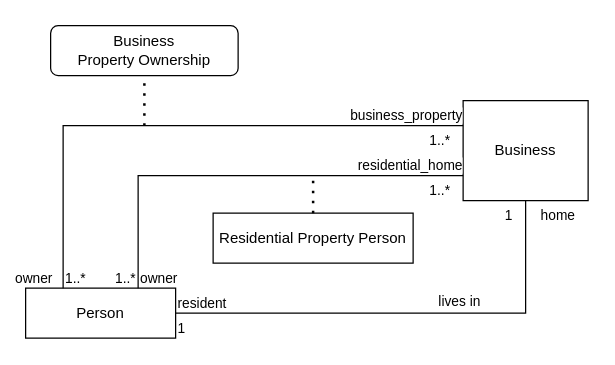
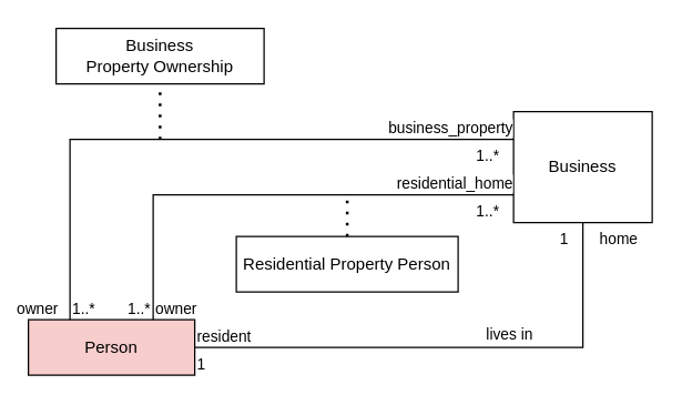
- <mxCell id="19" value="Business&lt;div&gt;Property Ownership&lt;/div&gt;" style="whiteSpace=wrap;html=1;align=center;rounded=1;" vertex="1" parent="1"><mxGeometry x="40" y="20" width="150" height="40" as="geometry" /></mxCell>
+ <mxCell id="19" value="Business&lt;div&gt;Property Ownership&lt;/div&gt;" style="whiteSpace=wrap;html=1;align=center;" vertex="1" parent="1"><mxGeometry x="40" y="20" width="150" height="40" as="geometry" /></mxCell>
- <mxCell id="2" value="Person" style="whiteSpace=wrap;html=1;align=center;" vertex="1" parent="1"><mxGeometry x="20" y="230" width="120" height="40" as="geometry" /></mxCell>
+ <mxCell id="2" value="Person" style="whiteSpace=wrap;html=1;align=center;fillColor=#f8cecc;" vertex="1" parent="1"><mxGeometry x="20" y="230" width="120" height="40" as="geometry" /></mxCell>
